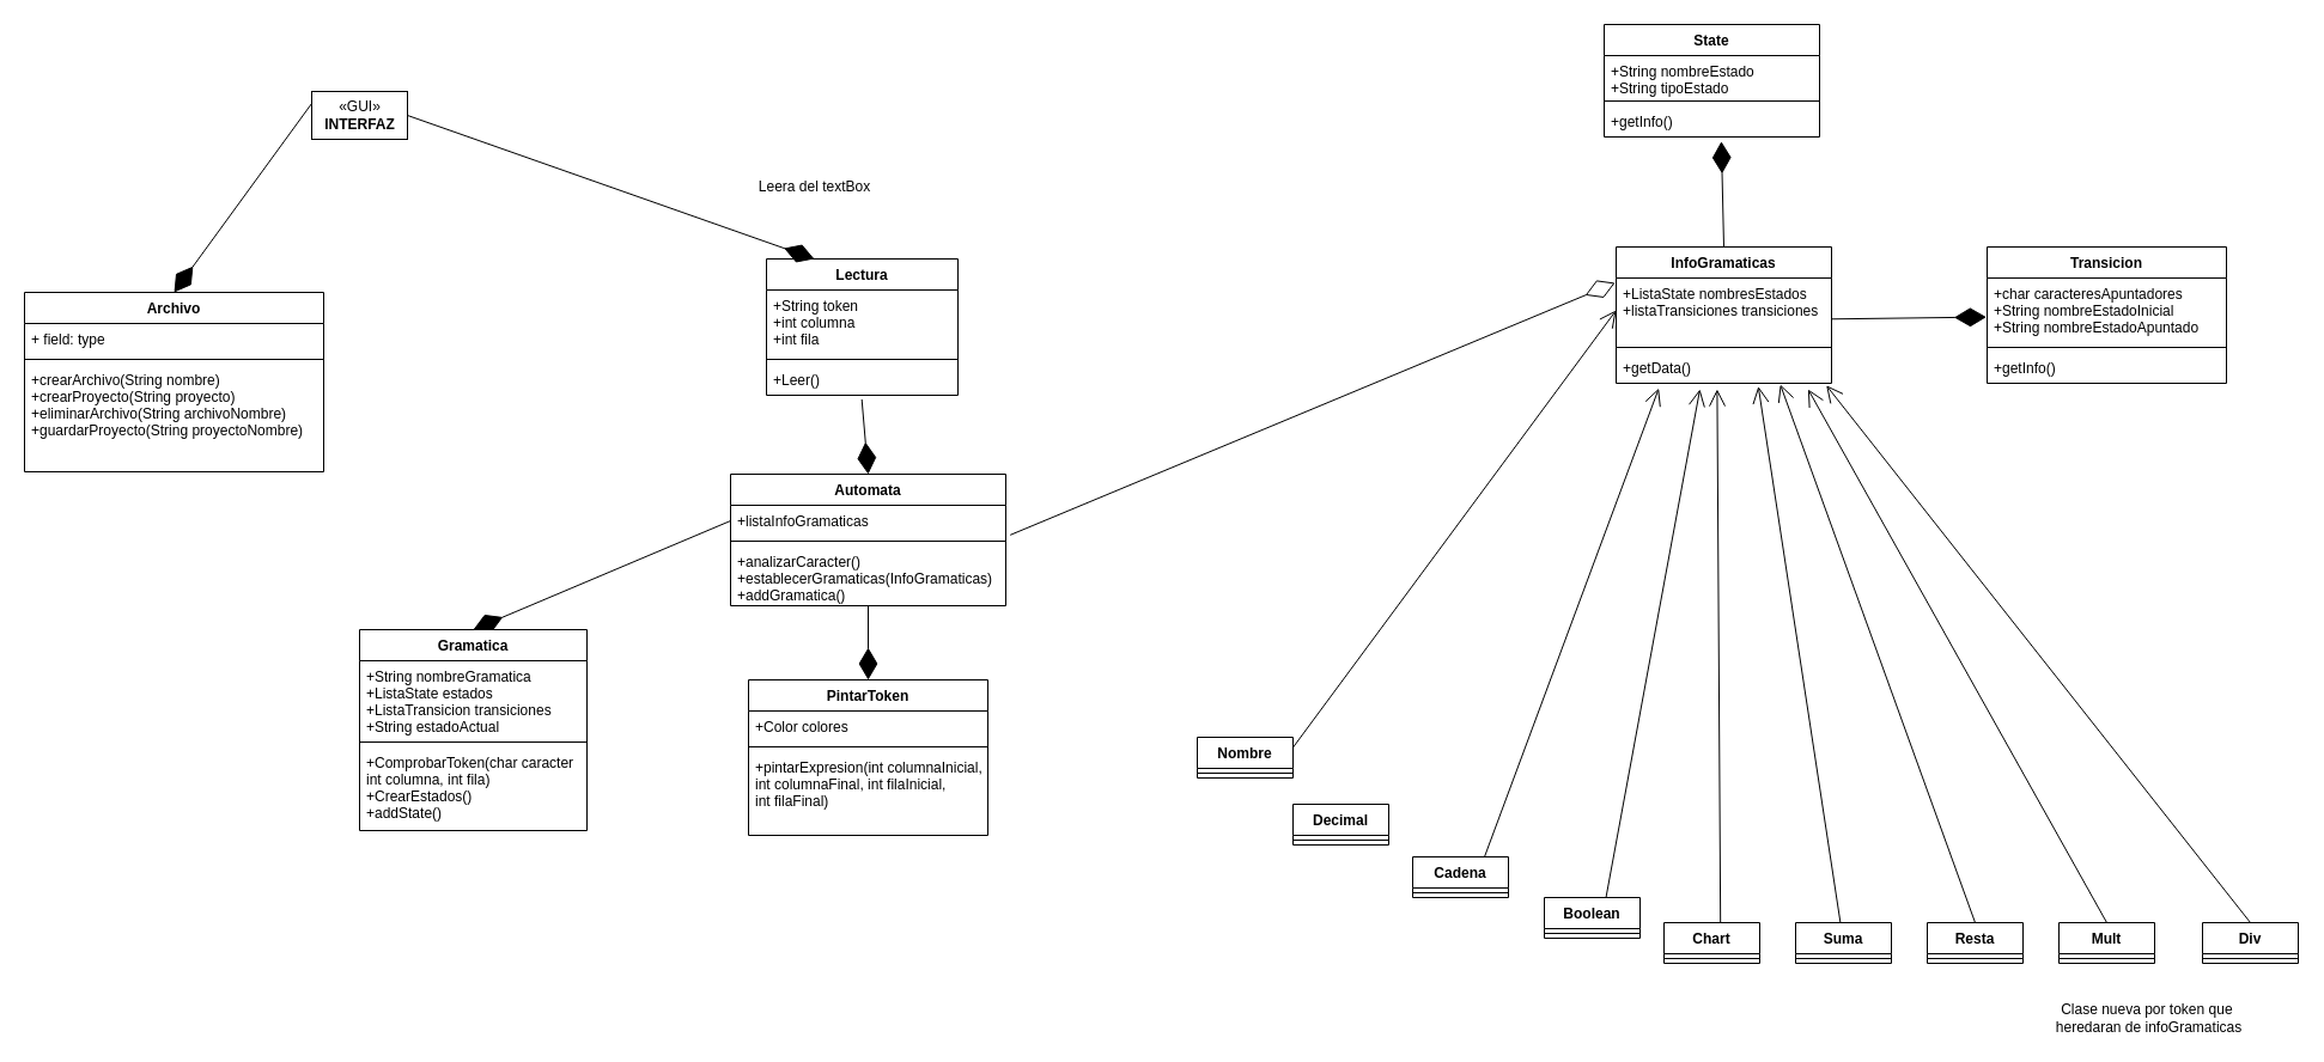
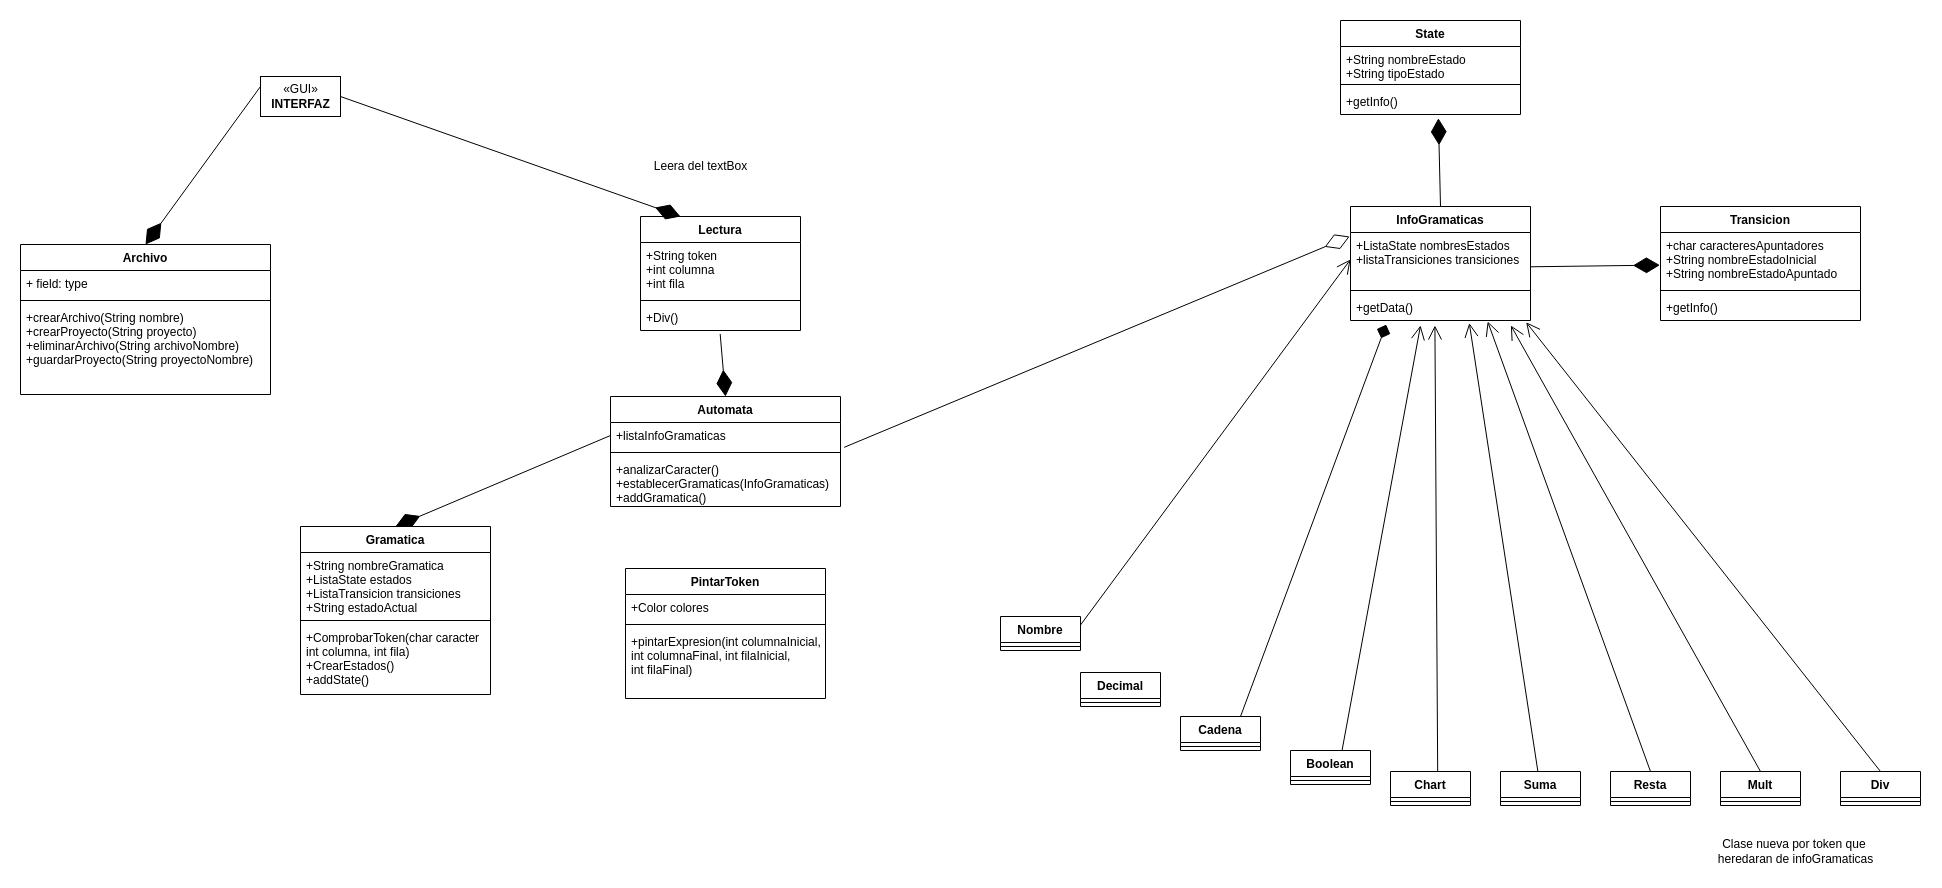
- <mxCell id="2" value="Leera del textBox" style="text;html=1;align=center;verticalAlign=middle;resizable=0;points=[];autosize=1;" parent="1" vertex="1"><mxGeometry x="625" y="146" width="110" height="20" as="geometry" /></mxCell>
+ <mxCell id="2" value="Leera del textBox" style="text;html=1;align=center;verticalAlign=middle;resizable=0;points=[];autosize=1;" parent="1" vertex="1"><mxGeometry x="645" y="156" width="110" height="20" as="geometry" /></mxCell>
- <mxCell id="53" value="+Leer()" style="text;strokeColor=none;fillColor=none;align=left;verticalAlign=top;spacingLeft=4;spacingRight=4;overflow=hidden;rotatable=0;points=[[0,0.5],[1,0.5]];portConstraint=eastwest;" parent="50" vertex="1"><mxGeometry y="88" width="160" height="26" as="geometry" /></mxCell>
+ <mxCell id="53" value="+Div()" style="text;strokeColor=none;fillColor=none;align=left;verticalAlign=top;spacingLeft=4;spacingRight=4;overflow=hidden;rotatable=0;points=[[0,0.5],[1,0.5]];portConstraint=eastwest;" parent="50" vertex="1"><mxGeometry y="88" width="160" height="26" as="geometry" /></mxCell>
- <mxCell id="12" value="" style="endArrow=open;endFill=1;endSize=12;html=1;exitX=0.75;exitY=0;exitDx=0;exitDy=0;entryX=0.198;entryY=1.162;entryDx=0;entryDy=0;entryPerimeter=0;" parent="1" source="32" target="23" edge="1"><mxGeometry width="160" relative="1" as="geometry"><mxPoint x="1100" y="526" as="sourcePoint" /><mxPoint x="1260" y="526" as="targetPoint" /></mxGeometry></mxCell>
+ <mxCell id="12" value="" style="endArrow=diamond;endFill=1;endSize=12;html=1;exitX=0.75;exitY=0;exitDx=0;exitDy=0;entryX=0.198;entryY=1.162;entryDx=0;entryDy=0;entryPerimeter=0;" parent="1" source="32" target="23" edge="1"><mxGeometry width="160" relative="1" as="geometry"><mxPoint x="1100" y="526" as="sourcePoint" /><mxPoint x="1260" y="526" as="targetPoint" /></mxGeometry></mxCell>
- <mxCell id="8" value="" style="endArrow=diamondThin;endFill=1;endSize=24;html=1;exitX=0.5;exitY=1;exitDx=0;exitDy=0;entryX=0.5;entryY=0;entryDx=0;entryDy=0;" parent="1" source="3" target="46" edge="1"><mxGeometry width="160" relative="1" as="geometry"><mxPoint x="910" y="446" as="sourcePoint" /><mxPoint x="1070" y="446" as="targetPoint" /></mxGeometry></mxCell>
